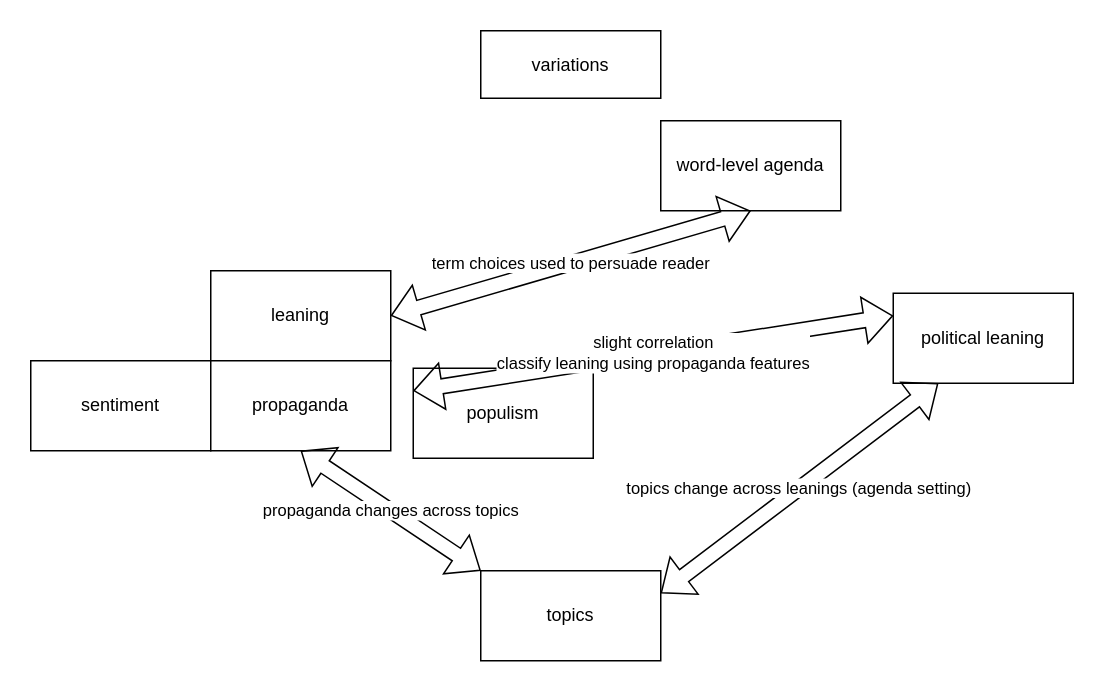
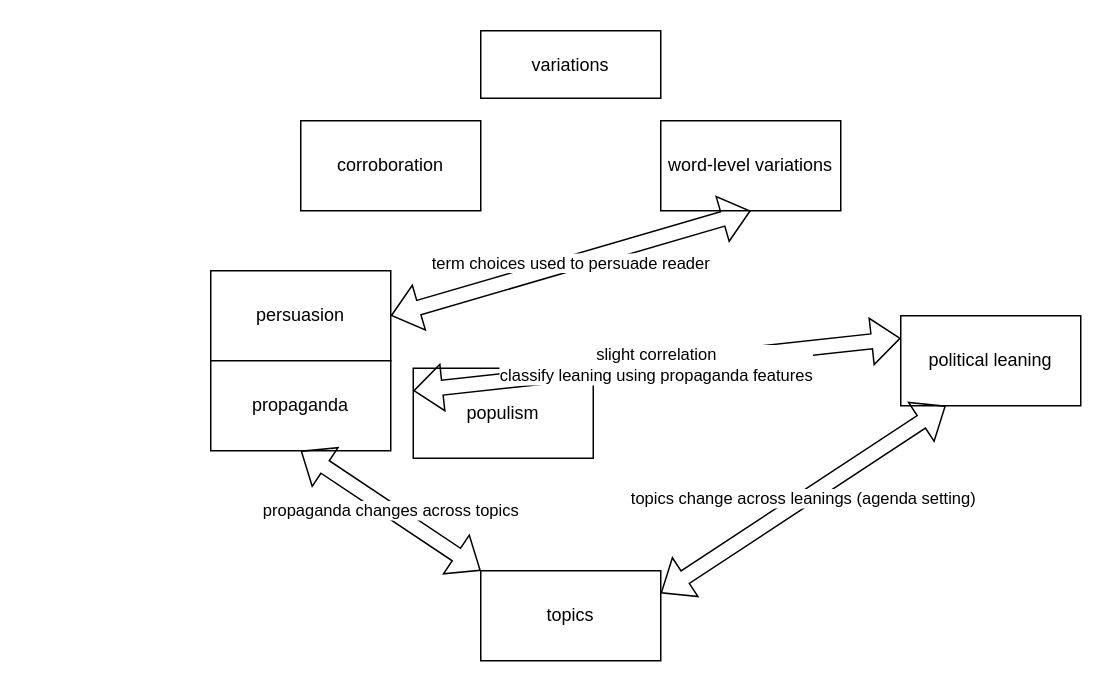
+ <mxCell id="6" value="corroboration" style="rounded=0;whiteSpace=wrap;html=1;" parent="1" vertex="1"><mxGeometry x="200" y="80" width="120" height="60" as="geometry" /></mxCell>
- <mxCell id="7" value="word-level agenda" style="rounded=0;whiteSpace=wrap;html=1;" parent="1" vertex="1"><mxGeometry x="440" y="80" width="120" height="60" as="geometry" /></mxCell>
+ <mxCell id="7" value="word-level variations" style="rounded=0;whiteSpace=wrap;html=1;" parent="1" vertex="1"><mxGeometry x="440" y="80" width="120" height="60" as="geometry" /></mxCell>
- <mxCell id="2" value="leaning" style="rounded=0;whiteSpace=wrap;html=1;" parent="1" vertex="1"><mxGeometry x="140" y="180" width="120" height="60" as="geometry" /></mxCell>
+ <mxCell id="2" value="persuasion" style="rounded=0;whiteSpace=wrap;html=1;" parent="1" vertex="1"><mxGeometry x="140" y="180" width="120" height="60" as="geometry" /></mxCell>
- <mxCell id="4" value="political leaning" style="rounded=0;whiteSpace=wrap;html=1;" parent="1" vertex="1"><mxGeometry x="595" y="195" width="120" height="60" as="geometry" /></mxCell>
+ <mxCell id="4" value="political leaning" style="rounded=0;whiteSpace=wrap;html=1;" parent="1" vertex="1"><mxGeometry x="600" y="210" width="120" height="60" as="geometry" /></mxCell>
- <mxCell id="8" value="sentiment" style="rounded=0;whiteSpace=wrap;html=1;" parent="1" vertex="1"><mxGeometry x="20" y="240" width="120" height="60" as="geometry" /></mxCell>
